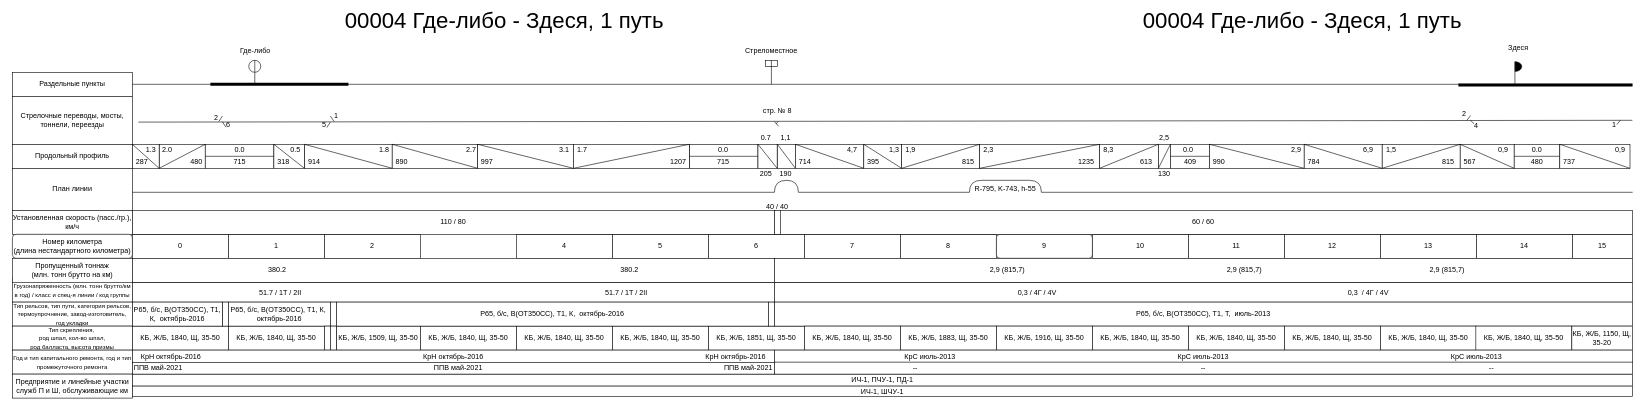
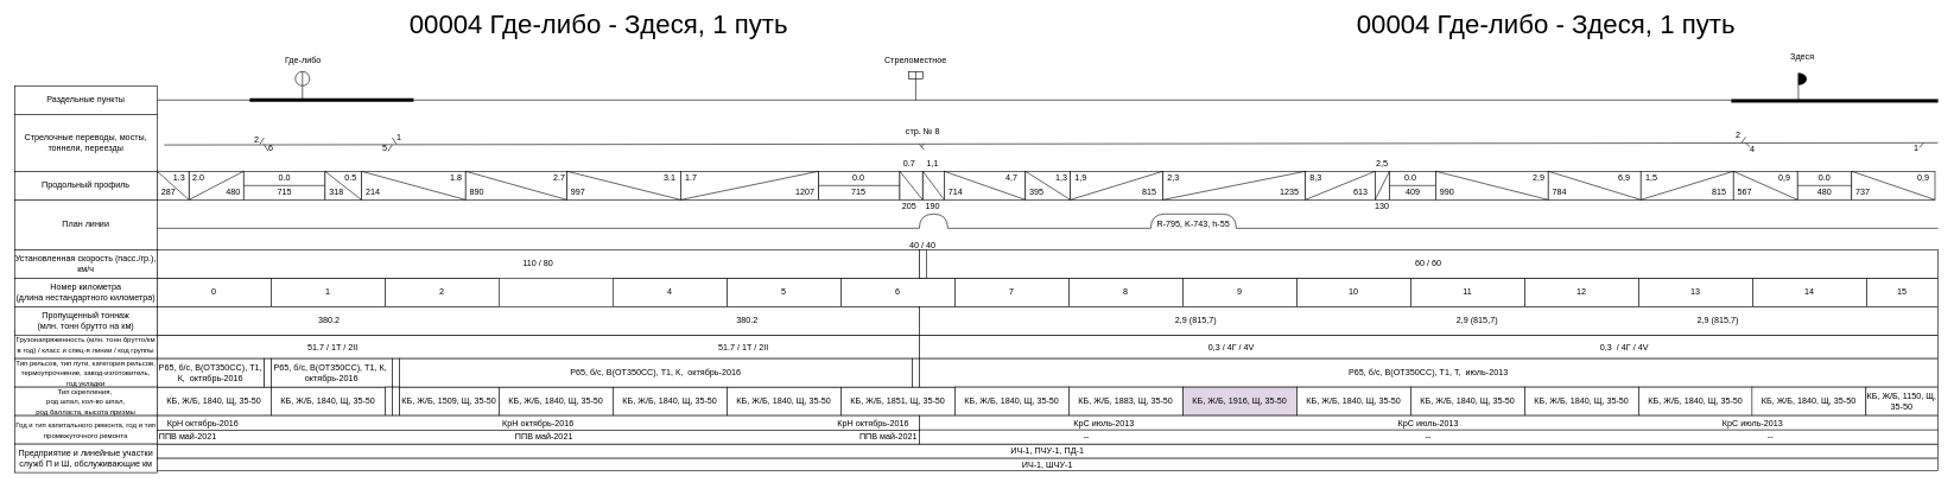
- <mxCell id="52" value="914" style="text;html=1;strokeColor=none;fillColor=none;align=center;verticalAlign=middle;whiteSpace=wrap;rounded=0;" parent="1" vertex="1"><mxGeometry x="512.78" y="265" width="20" height="10" as="geometry" /></mxCell>
+ <mxCell id="52" value="214" style="text;html=1;strokeColor=none;fillColor=none;align=center;verticalAlign=middle;whiteSpace=wrap;rounded=0;" parent="1" vertex="1"><mxGeometry x="512.78" y="265" width="20" height="10" as="geometry" /></mxCell>
- <mxCell id="17" value="&lt;font style=&quot;font-size: 12px;&quot;&gt;Номер километра &lt;br&gt;(длина нестандартного километра)&lt;/font&gt;" style="whiteSpace=wrap;html=1;rounded=1;" parent="1" vertex="1"><mxGeometry x="20" y="390" width="200" height="40" as="geometry" /></mxCell>
+ <mxCell id="17" value="&lt;font style=&quot;font-size: 12px;&quot;&gt;Номер километра &lt;br&gt;(длина нестандартного километра)&lt;/font&gt;" style="rounded=0;whiteSpace=wrap;html=1;" parent="1" vertex="1"><mxGeometry x="20" y="390" width="200" height="40" as="geometry" /></mxCell>
- <mxCell id="106" value="9" style="whiteSpace=wrap;html=1;rounded=1;" parent="1" vertex="1"><mxGeometry x="1660" y="390" width="160" height="40" as="geometry" /></mxCell>
+ <mxCell id="106" value="9" style="rounded=0;whiteSpace=wrap;html=1;" parent="1" vertex="1"><mxGeometry x="1660" y="390" width="160" height="40" as="geometry" /></mxCell>
- <mxCell id="202" value="КБ, Ж/Б, 1916, Щ, 35-50" style="rounded=0;whiteSpace=wrap;html=1;" parent="1" vertex="1"><mxGeometry x="1660" y="543" width="160" height="40" as="geometry" /></mxCell>
+ <mxCell id="202" value="КБ, Ж/Б, 1916, Щ, 35-50" style="rounded=0;whiteSpace=wrap;html=1;fillColor=#e1d5e7;" parent="1" vertex="1"><mxGeometry x="1660" y="543" width="160" height="40" as="geometry" /></mxCell>
- <mxCell id="208" value="КБ, Ж/Б, 1150, Щ, 35-20" style="rounded=0;whiteSpace=wrap;html=1;" parent="1" vertex="1"><mxGeometry x="2619.08" y="543" width="100.92" height="40" as="geometry" /></mxCell>
+ <mxCell id="208" value="КБ, Ж/Б, 1150, Щ, 35-50" style="rounded=0;whiteSpace=wrap;html=1;" parent="1" vertex="1"><mxGeometry x="2619.08" y="543" width="100.92" height="40" as="geometry" /></mxCell>
